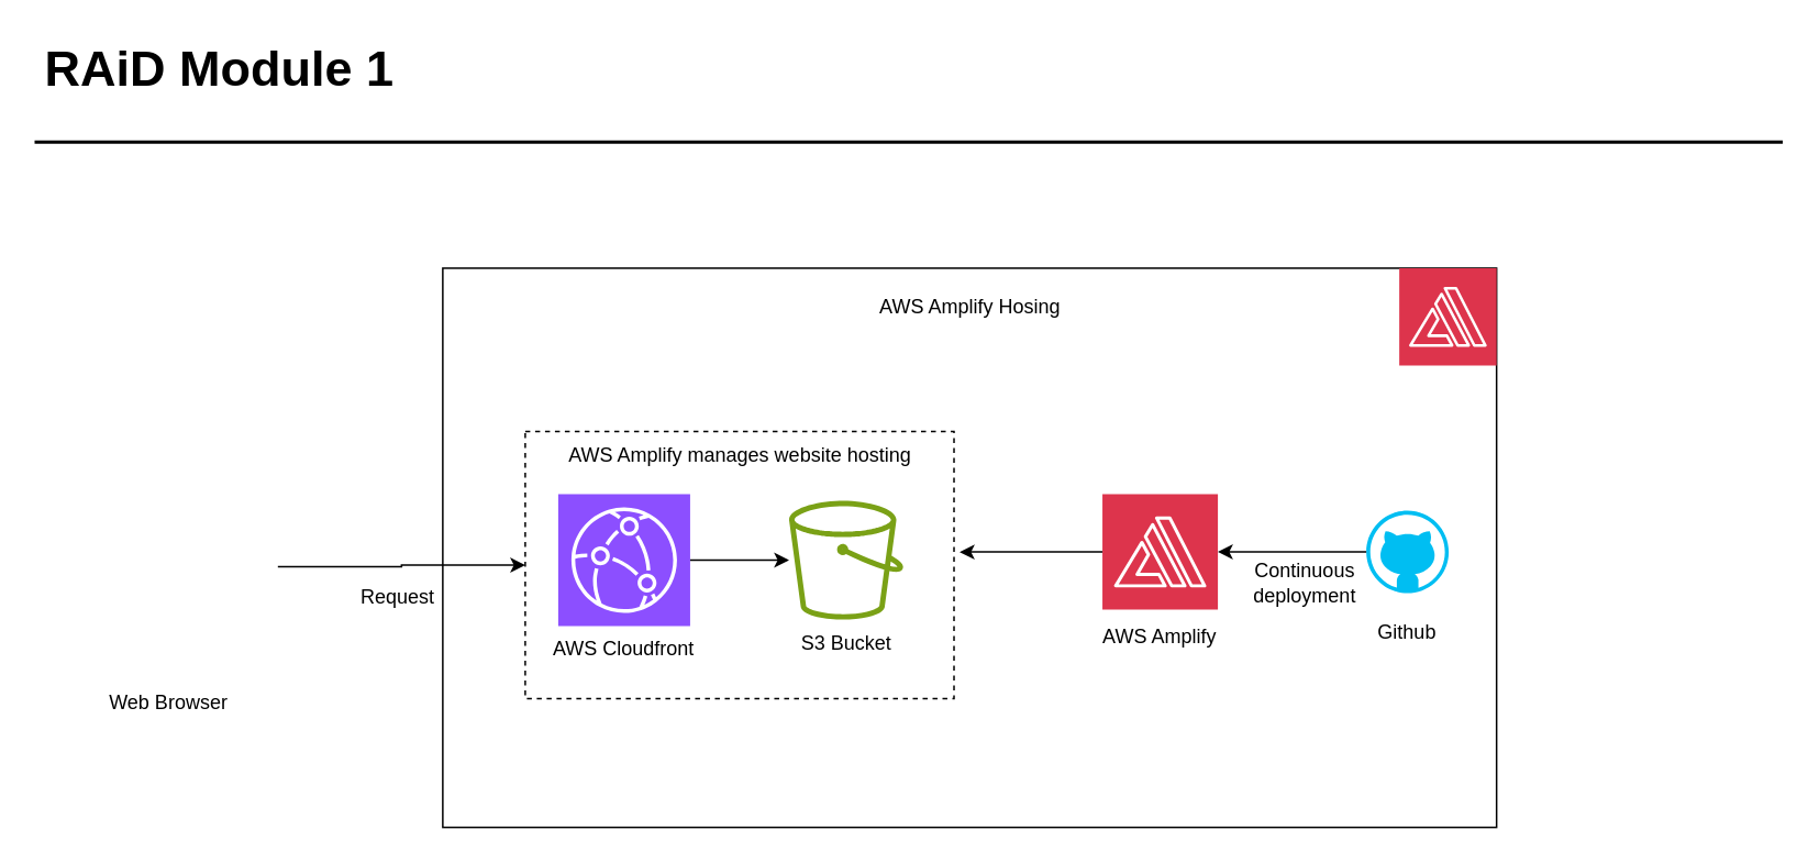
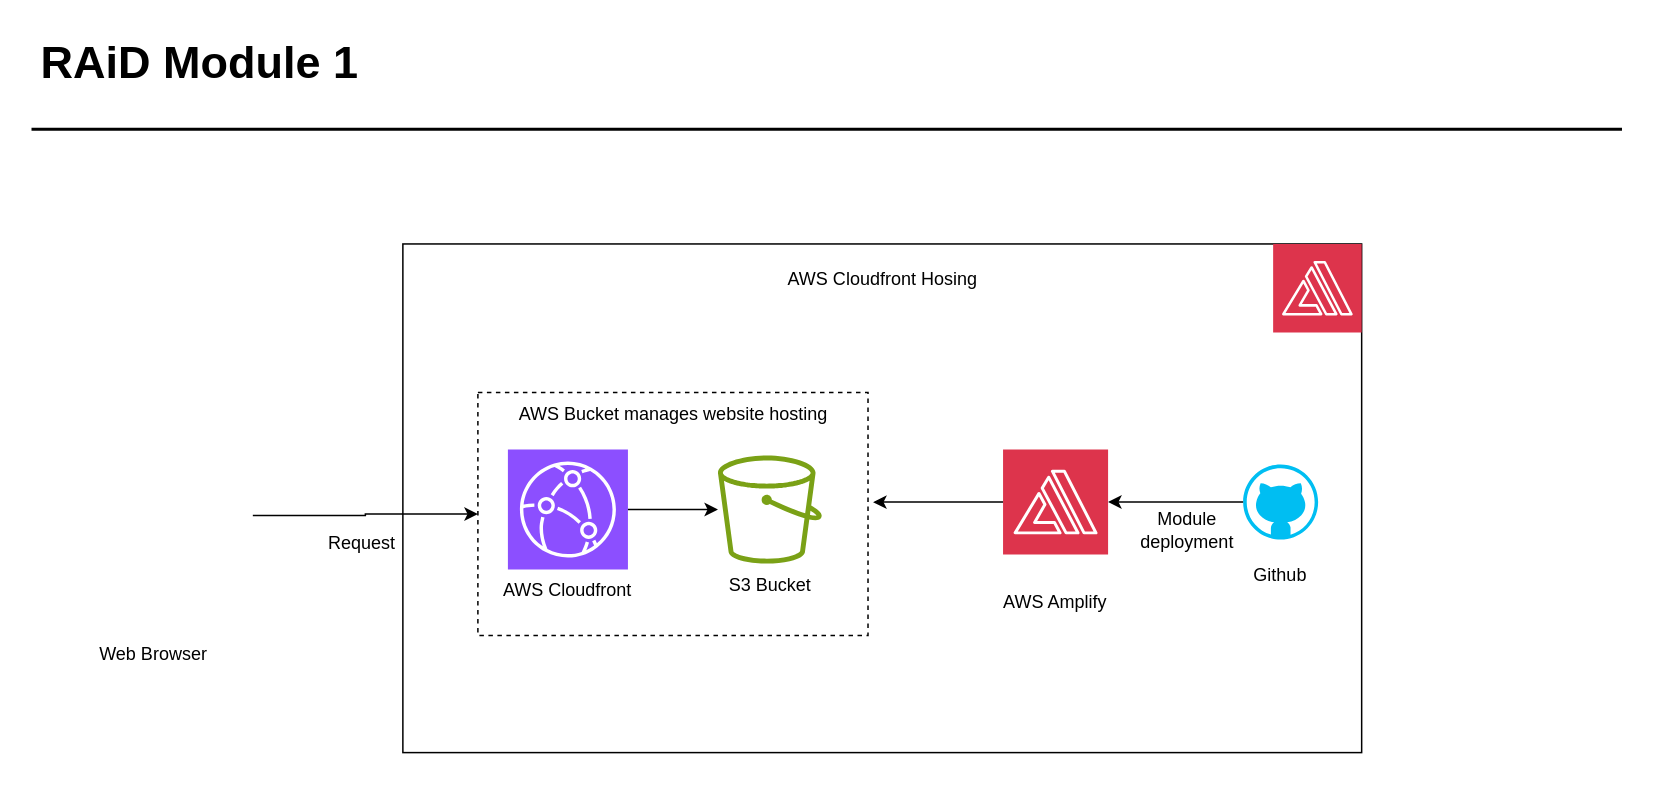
- <mxCell id="9" value="AWS Amplify Hosing" style="text;html=1;align=center;verticalAlign=middle;whiteSpace=wrap;rounded=0;" vertex="1" parent="1"><mxGeometry x="500.75" y="171" width="173.5" height="30" as="geometry" /></mxCell>
+ <mxCell id="9" value="AWS Cloudfront Hosing" style="text;html=1;align=center;verticalAlign=middle;whiteSpace=wrap;rounded=0;" vertex="1" parent="1"><mxGeometry x="500.75" y="171" width="173.5" height="30" as="geometry" /></mxCell>
- <mxCell id="24" value="AWS Amplify manages website hosting" style="text;html=1;align=center;verticalAlign=middle;whiteSpace=wrap;rounded=0;" vertex="1" parent="1"><mxGeometry x="324.62" y="261" width="246.75" height="30" as="geometry" /></mxCell>
+ <mxCell id="24" value="AWS Bucket manages website hosting" style="text;html=1;align=center;verticalAlign=middle;whiteSpace=wrap;rounded=0;" vertex="1" parent="1"><mxGeometry x="324.62" y="261" width="246.75" height="30" as="geometry" /></mxCell>
- <mxCell id="17" value="Continuous deployment" style="text;html=1;align=center;verticalAlign=middle;whiteSpace=wrap;rounded=0;" vertex="1" parent="1"><mxGeometry x="738" y="338" width="106" height="30" as="geometry" /></mxCell>
+ <mxCell id="17" value="Module deployment" style="text;html=1;align=center;verticalAlign=middle;whiteSpace=wrap;rounded=0;" vertex="1" parent="1"><mxGeometry x="738" y="338" width="106" height="30" as="geometry" /></mxCell>
- <mxCell id="19" value="AWS Amplify" style="text;html=1;align=center;verticalAlign=middle;whiteSpace=wrap;rounded=0;" vertex="1" parent="1"><mxGeometry x="616.25" y="371" width="173.5" height="30" as="geometry" /></mxCell>
+ <mxCell id="19" value="AWS Amplify" style="text;html=1;align=center;verticalAlign=middle;whiteSpace=wrap;rounded=0;" vertex="1" parent="1"><mxGeometry x="616.25" y="386" width="173.5" height="30" as="geometry" /></mxCell>
- <mxCell id="8" value="Web Browser" style="text;html=1;align=center;verticalAlign=middle;whiteSpace=wrap;rounded=0;" vertex="1" parent="1"><mxGeometry x="49" y="411" width="106" height="30" as="geometry" /></mxCell>
+ <mxCell id="8" value="Web Browser" style="text;html=1;align=center;verticalAlign=middle;whiteSpace=wrap;rounded=0;" vertex="1" parent="1"><mxGeometry x="49" y="421" width="106" height="30" as="geometry" /></mxCell>
